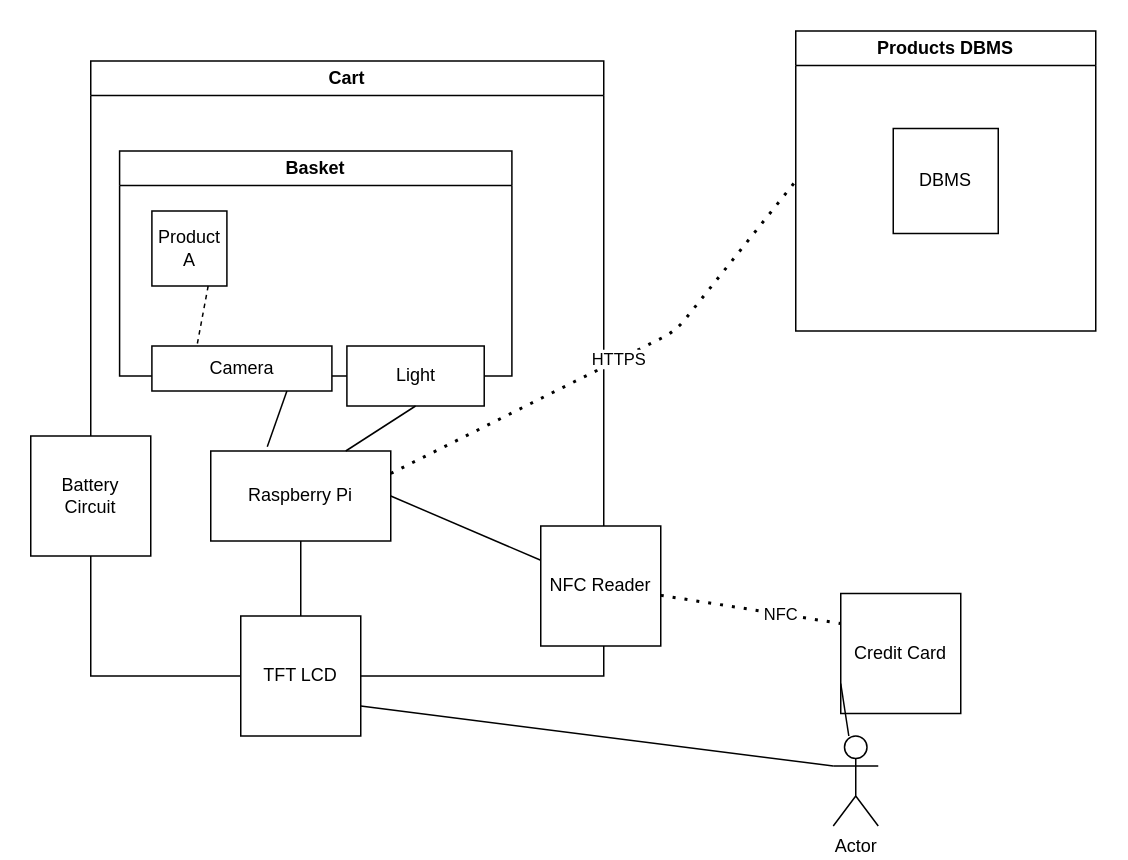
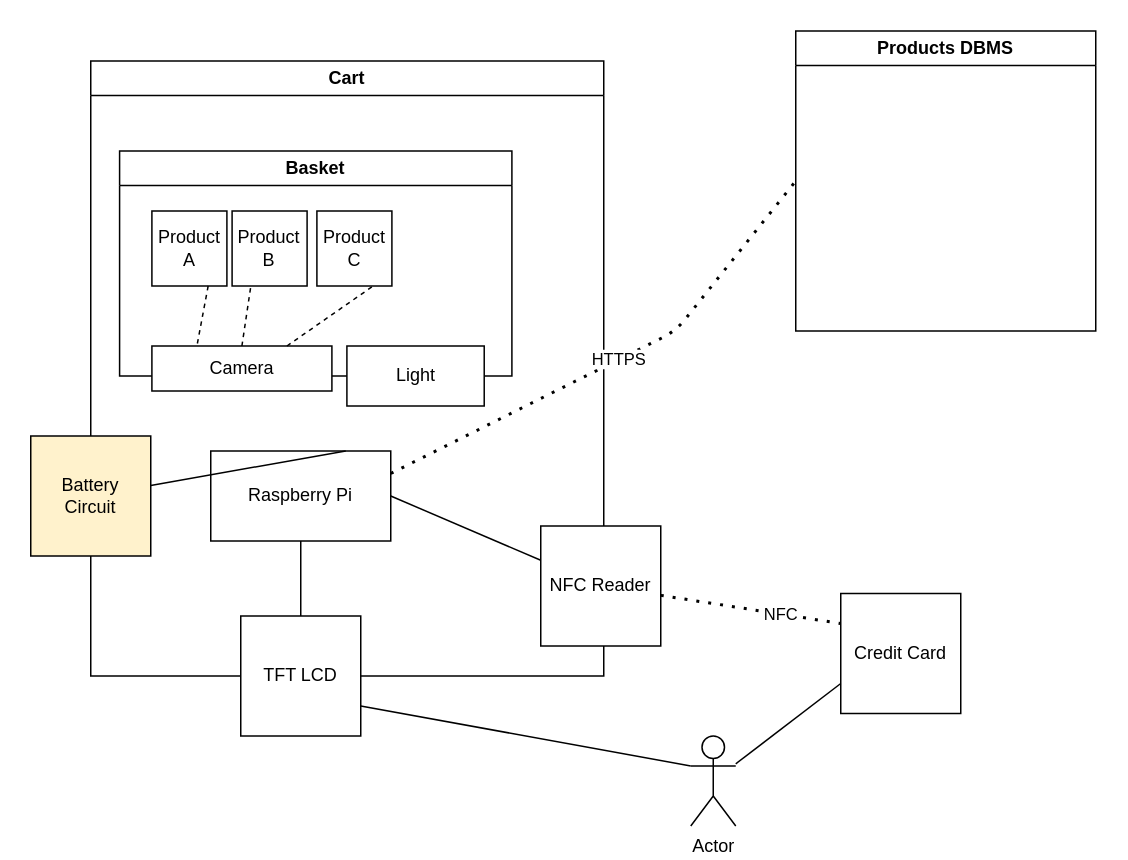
- <mxCell id="27" value="DBMS" style="whiteSpace=wrap;html=1;aspect=fixed;" vertex="1" parent="26"><mxGeometry x="65" y="65" width="70" height="70" as="geometry" /></mxCell>
+ <mxCell id="6" value="Product B" style="whiteSpace=wrap;html=1;aspect=fixed;" vertex="1" parent="3"><mxGeometry x="75" y="40" width="50" height="50" as="geometry" /></mxCell>
+ <mxCell id="5" value="Product C" style="whiteSpace=wrap;html=1;aspect=fixed;" vertex="1" parent="3"><mxGeometry x="131.54" y="40" width="50" height="50" as="geometry" /></mxCell>
+ <mxCell id="9" value="" style="endArrow=none;dashed=1;html=1;exitX=0.5;exitY=0;exitDx=0;exitDy=0;entryX=0.25;entryY=1;entryDx=0;entryDy=0;" edge="1" parent="3" source="7" target="6"><mxGeometry width="50" height="50" relative="1" as="geometry"><mxPoint x="100.77" y="140" as="sourcePoint" /><mxPoint x="150.77" y="90" as="targetPoint" /></mxGeometry></mxCell>
+ <mxCell id="10" value="" style="endArrow=none;dashed=1;html=1;exitX=0.75;exitY=0;exitDx=0;exitDy=0;entryX=0.75;entryY=1;entryDx=0;entryDy=0;" edge="1" parent="3" source="7" target="5"><mxGeometry width="50" height="50" relative="1" as="geometry"><mxPoint x="110.77" y="140" as="sourcePoint" /><mxPoint x="160.77" y="90" as="targetPoint" /></mxGeometry></mxCell>
- <mxCell id="14" value="" style="endArrow=none;html=1;exitX=0.314;exitY=-0.048;exitDx=0;exitDy=0;exitPerimeter=0;entryX=0.75;entryY=1;entryDx=0;entryDy=0;" edge="1" parent="2" source="12" target="7"><mxGeometry width="50" height="50" relative="1" as="geometry"><mxPoint x="90" y="270" as="sourcePoint" /><mxPoint x="140" y="220" as="targetPoint" /></mxGeometry></mxCell>
- <mxCell id="15" value="" style="endArrow=none;html=1;entryX=0.5;entryY=1;entryDx=0;entryDy=0;exitX=0.75;exitY=0;exitDx=0;exitDy=0;" edge="1" parent="2" source="12" target="11"><mxGeometry width="50" height="50" relative="1" as="geometry"><mxPoint x="180" y="270" as="sourcePoint" /><mxPoint x="230" y="220" as="targetPoint" /></mxGeometry></mxCell>
+ <mxCell id="15" value="" style="endArrow=none;html=1;exitX=0.75;exitY=0;exitDx=0;exitDy=0;" edge="1" parent="2" source="12" target="13"><mxGeometry width="50" height="50" relative="1" as="geometry"><mxPoint x="180" y="270" as="sourcePoint" /><mxPoint x="230" y="220" as="targetPoint" /></mxGeometry></mxCell>
- <mxCell id="13" value="Battery&lt;br&gt;Circuit" style="whiteSpace=wrap;html=1;aspect=fixed;" vertex="1" parent="2"><mxGeometry x="-40" y="250" width="80" height="80" as="geometry" /></mxCell>
+ <mxCell id="13" value="Battery&lt;br&gt;Circuit" style="whiteSpace=wrap;html=1;aspect=fixed;fillColor=#fff2cc;" vertex="1" parent="2"><mxGeometry x="-40" y="250" width="80" height="80" as="geometry" /></mxCell>
- <mxCell id="25" value="Actor" style="shape=umlActor;verticalLabelPosition=bottom;verticalAlign=top;html=1;outlineConnect=0;" vertex="1" parent="1"><mxGeometry x="555" y="490" width="30" height="60" as="geometry" /></mxCell>
+ <mxCell id="25" value="Actor" style="shape=umlActor;verticalLabelPosition=bottom;verticalAlign=top;html=1;outlineConnect=0;" vertex="1" parent="1"><mxGeometry x="460" y="490" width="30" height="60" as="geometry" /></mxCell>
